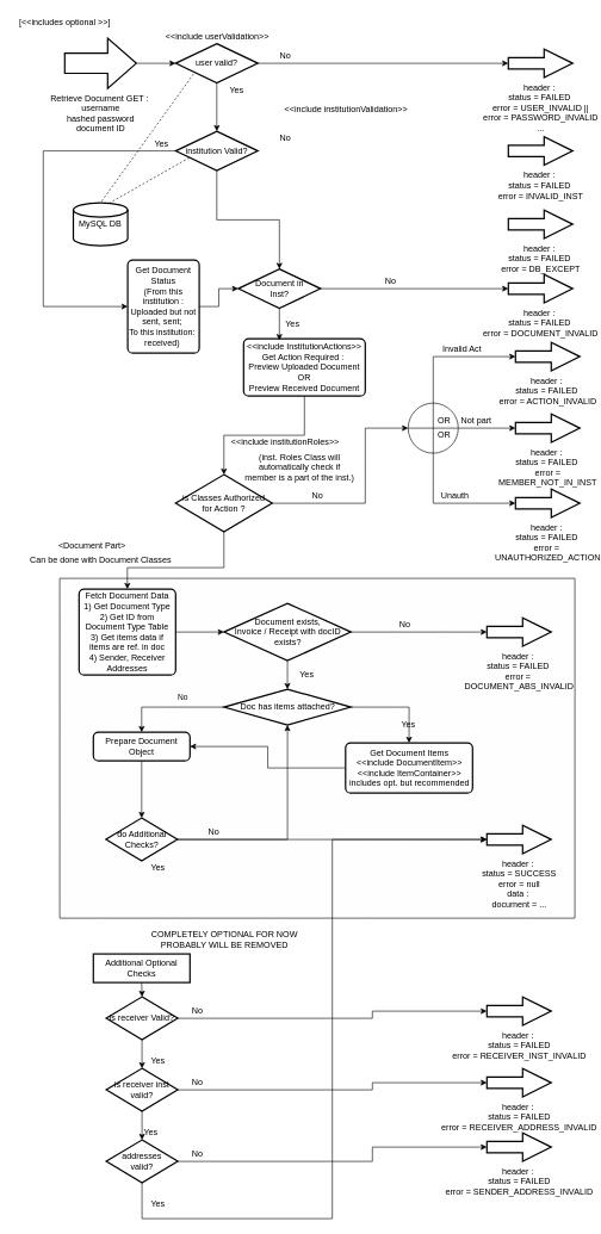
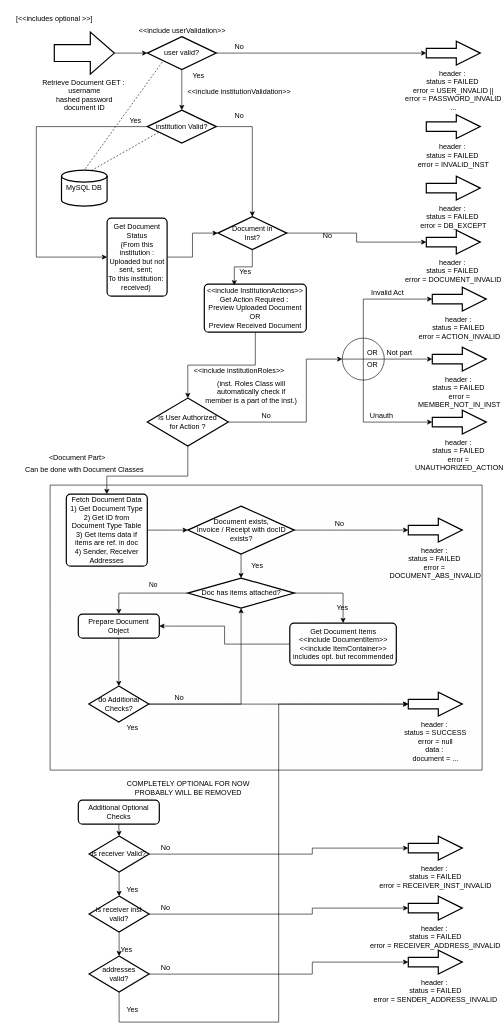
- <mxCell id="16" value="&amp;lt;&amp;lt;include institutionValidation&amp;gt;&amp;gt;" style="text;html=1;align=center;verticalAlign=middle;resizable=0;points=[];autosize=1;" vertex="1" parent="1"><mxGeometry x="387.5" y="143" width="190" height="20" as="geometry" /></mxCell>
+ <mxCell id="16" value="&amp;lt;&amp;lt;include institutionValidation&amp;gt;&amp;gt;" style="text;html=1;align=center;verticalAlign=middle;resizable=0;points=[];autosize=1;" vertex="1" parent="1"><mxGeometry x="302.5" y="143" width="190" height="20" as="geometry" /></mxCell>
- <mxCell id="51" value="Document in&lt;br&gt;Inst?" style="strokeWidth=2;html=1;shape=mxgraph.flowchart.decision;whiteSpace=wrap;" vertex="1" parent="1"><mxGeometry x="332.5" y="375.5" width="115" height="55" as="geometry" /></mxCell>
+ <mxCell id="51" value="Document in&lt;br&gt;Inst?" style="strokeWidth=2;html=1;shape=mxgraph.flowchart.decision;whiteSpace=wrap;" vertex="1" parent="1"><mxGeometry x="362.5" y="360.5" width="115" height="55" as="geometry" /></mxCell>
- <mxCell id="30" value="is Classes Authorized&lt;br&gt;for Action ?" style="strokeWidth=2;html=1;shape=mxgraph.flowchart.decision;whiteSpace=wrap;" vertex="1" parent="1"><mxGeometry x="245" y="663" width="135" height="80" as="geometry" /></mxCell>
+ <mxCell id="30" value="is User Authorized&lt;br&gt;for Action ?" style="strokeWidth=2;html=1;shape=mxgraph.flowchart.decision;whiteSpace=wrap;" vertex="1" parent="1"><mxGeometry x="245" y="663" width="135" height="80" as="geometry" /></mxCell>
- <mxCell id="72" value="Additional Optional Checks" style="whiteSpace=wrap;html=1;absoluteArcSize=1;arcSize=14;strokeWidth=2;rounded=0;" vertex="1" parent="1"><mxGeometry x="130" y="1333" width="135" height="40" as="geometry" /></mxCell>
+ <mxCell id="72" value="Additional Optional Checks" style="rounded=1;whiteSpace=wrap;html=1;absoluteArcSize=1;arcSize=14;strokeWidth=2;" vertex="1" parent="1"><mxGeometry x="130" y="1333" width="135" height="40" as="geometry" /></mxCell>
